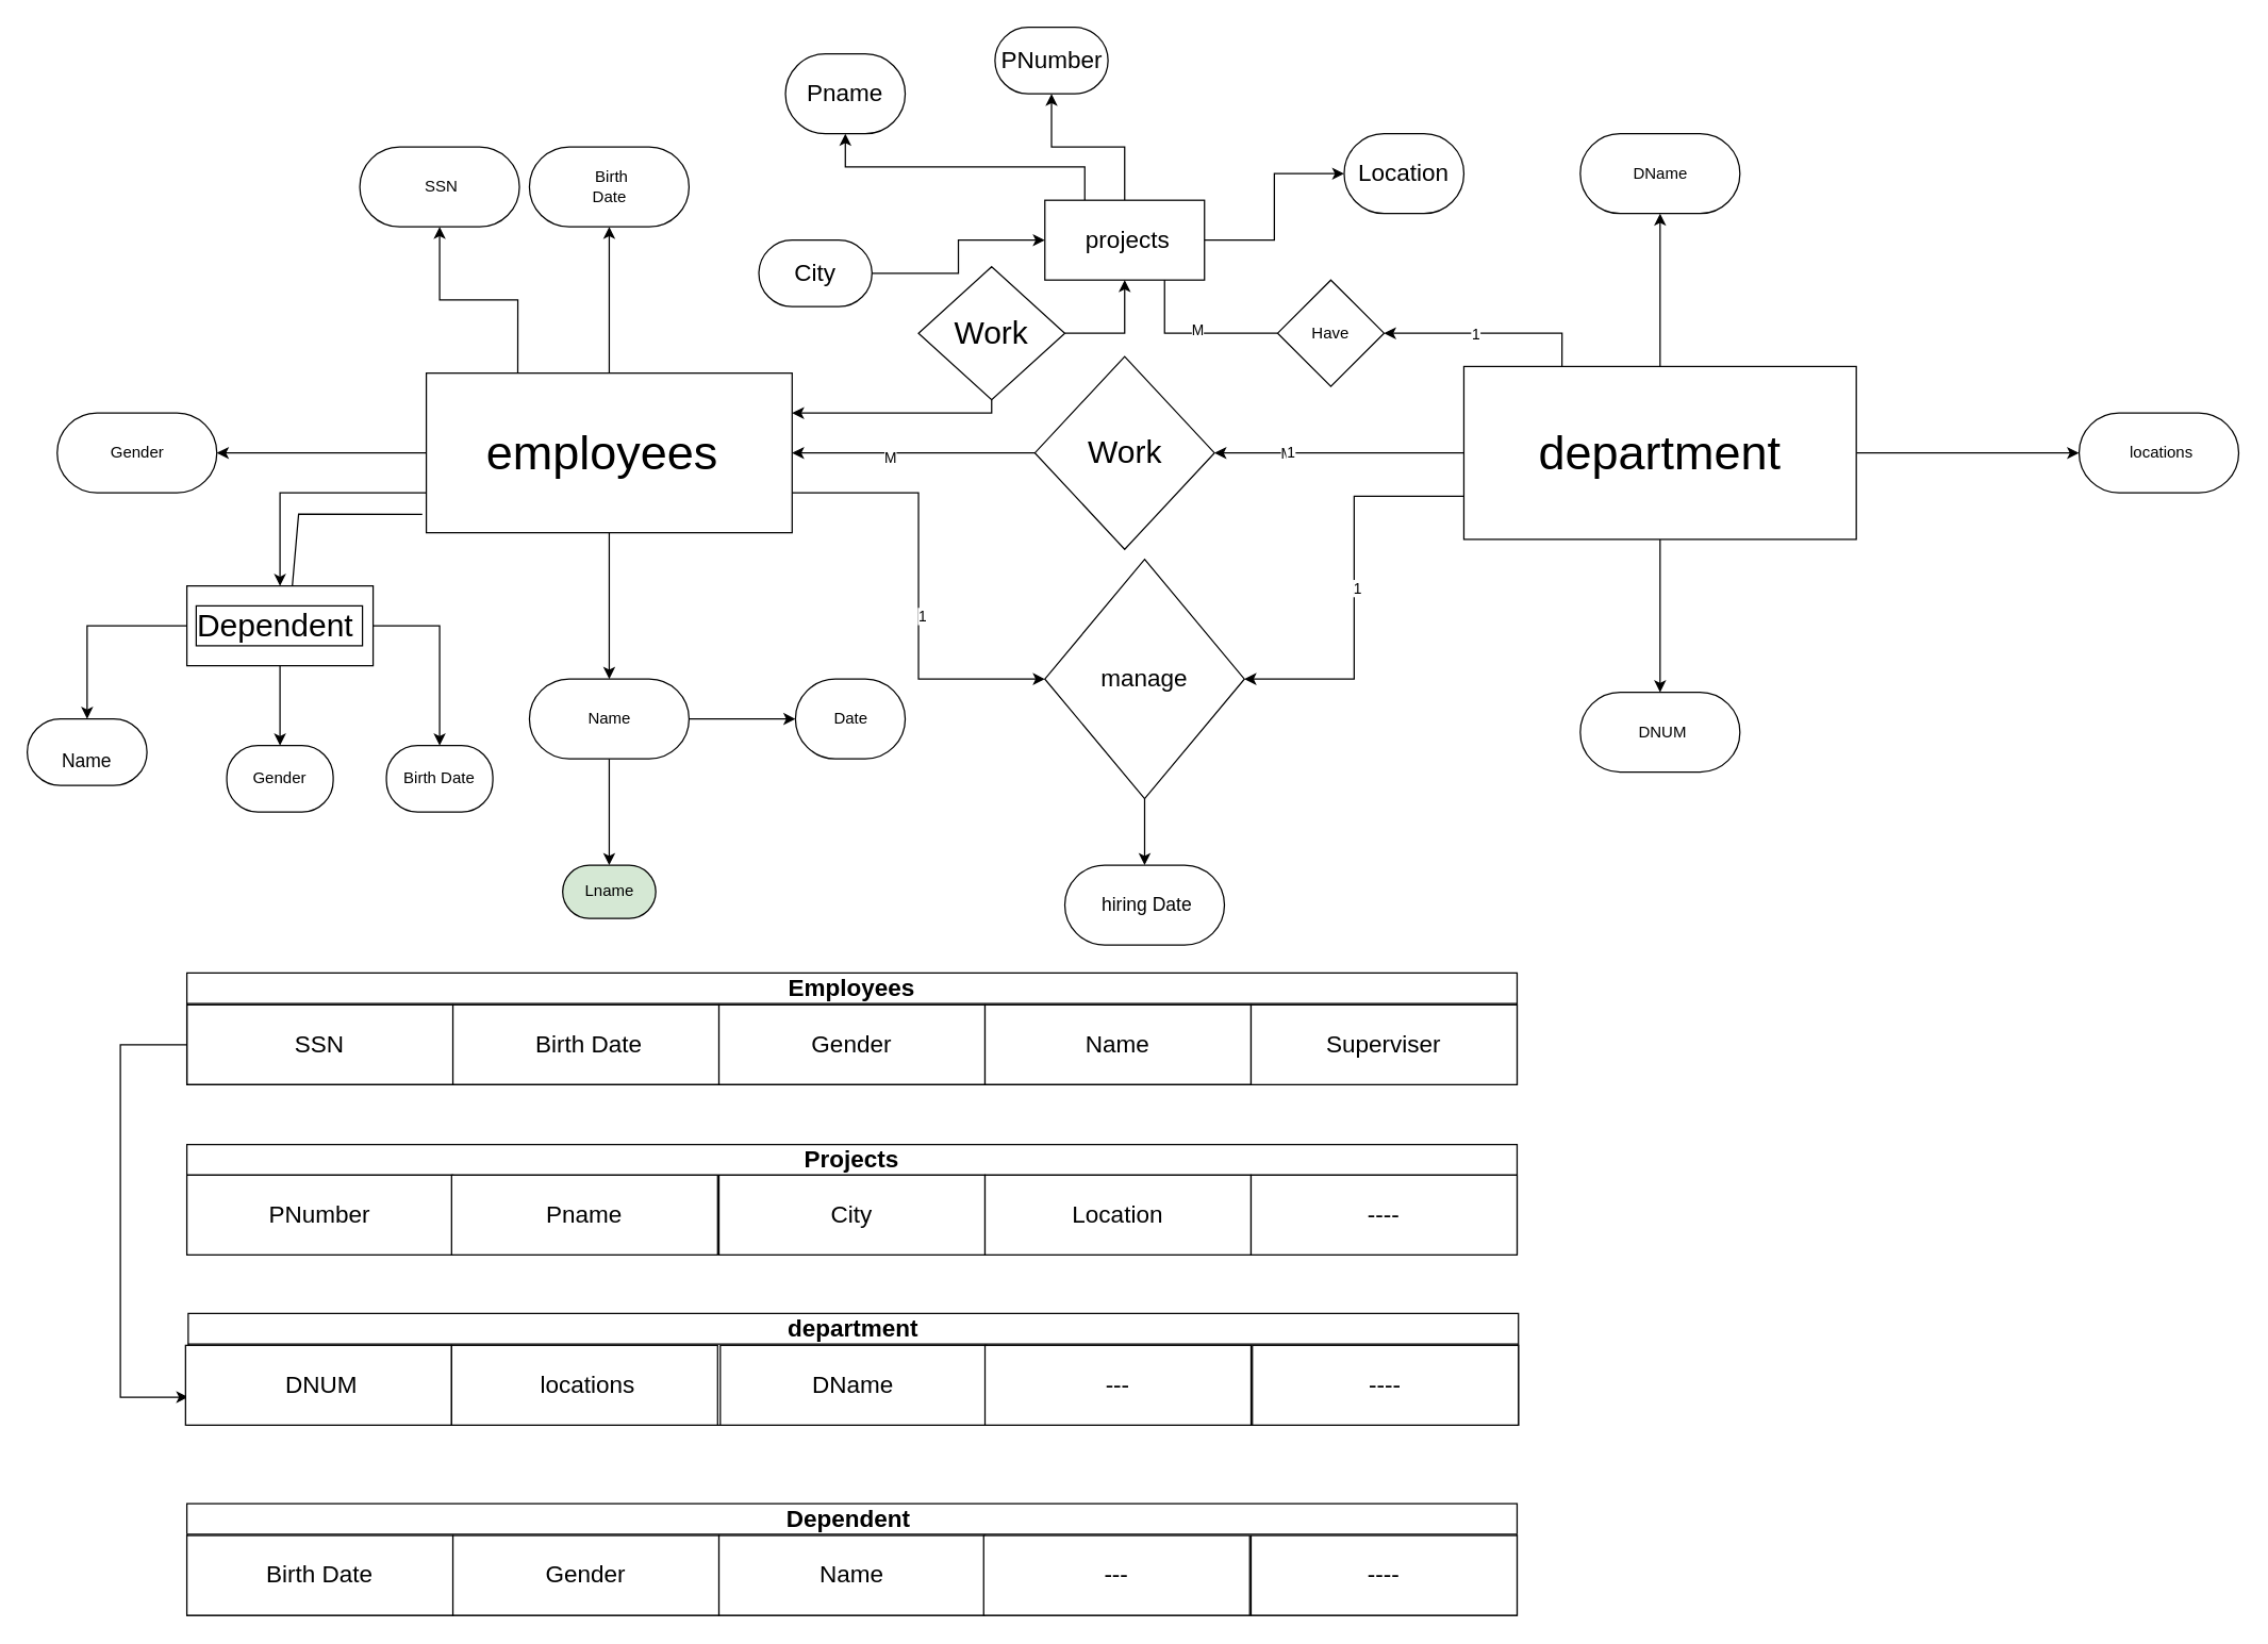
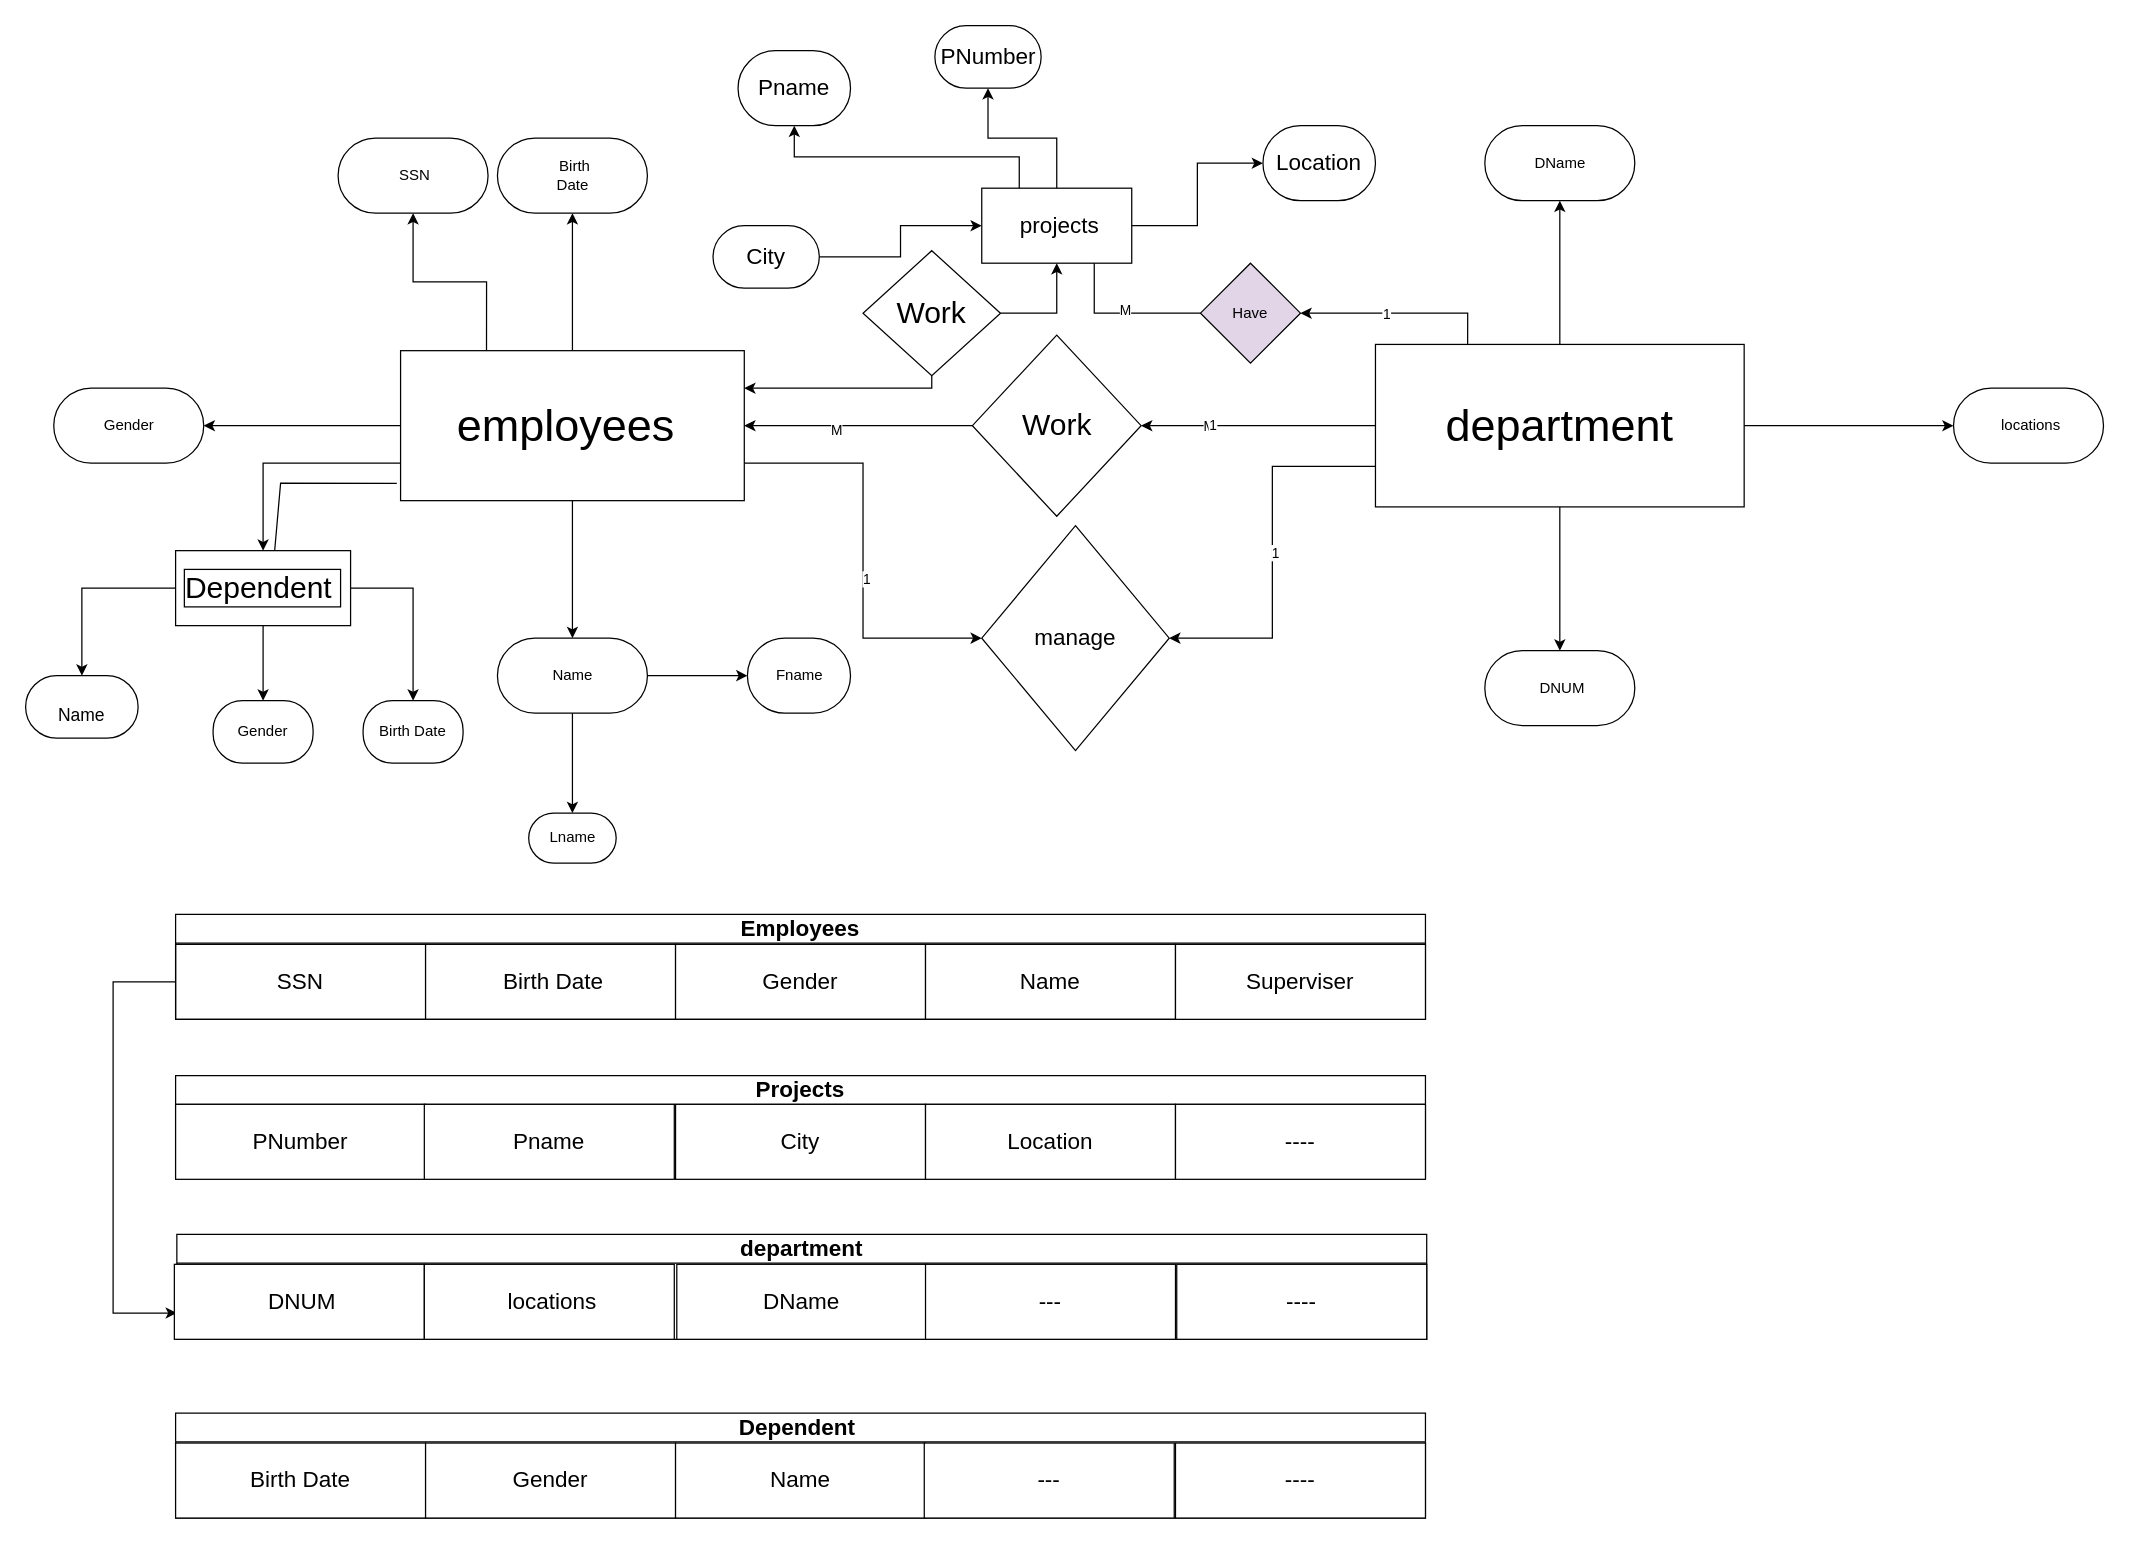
- <mxCell id="56" value="Have" style="rhombus;whiteSpace=wrap;html=1;" vertex="1" parent="1"><mxGeometry x="960" y="210" width="80" height="80" as="geometry" /></mxCell>
+ <mxCell id="56" value="Have" style="rhombus;whiteSpace=wrap;html=1;fillColor=#e1d5e7;" vertex="1" parent="1"><mxGeometry x="960" y="210" width="80" height="80" as="geometry" /></mxCell>
- <mxCell id="23" value="Date" style="whiteSpace=wrap;html=1;rounded=1;arcSize=50;" vertex="1" parent="1"><mxGeometry x="597.5" y="510" width="82.5" height="60" as="geometry" /></mxCell>
+ <mxCell id="23" value="Fname" style="whiteSpace=wrap;html=1;rounded=1;arcSize=50;" vertex="1" parent="1"><mxGeometry x="597.5" y="510" width="82.5" height="60" as="geometry" /></mxCell>
- <mxCell id="44" value="" style="edgeStyle=orthogonalEdgeStyle;rounded=0;orthogonalLoop=1;jettySize=auto;html=1;" edge="1" parent="1" source="45" target="46"><mxGeometry relative="1" as="geometry" /></mxCell>
- <mxCell id="24" value="Lname" style="rounded=1;whiteSpace=wrap;html=1;arcSize=50;fillColor=#d5e8d4;" vertex="1" parent="1"><mxGeometry x="422.5" y="650" width="70" height="40" as="geometry" /></mxCell>
+ <mxCell id="24" value="Lname" style="rounded=1;whiteSpace=wrap;html=1;arcSize=50;" vertex="1" parent="1"><mxGeometry x="422.5" y="650" width="70" height="40" as="geometry" /></mxCell>
- <mxCell id="46" value="&lt;font style=&quot;font-size: 14px;&quot;&gt;&amp;nbsp;hiring Date&lt;/font&gt;" style="rounded=1;whiteSpace=wrap;html=1;arcSize=50;" vertex="1" parent="1"><mxGeometry x="800" y="650" width="120" height="60" as="geometry" /></mxCell>
